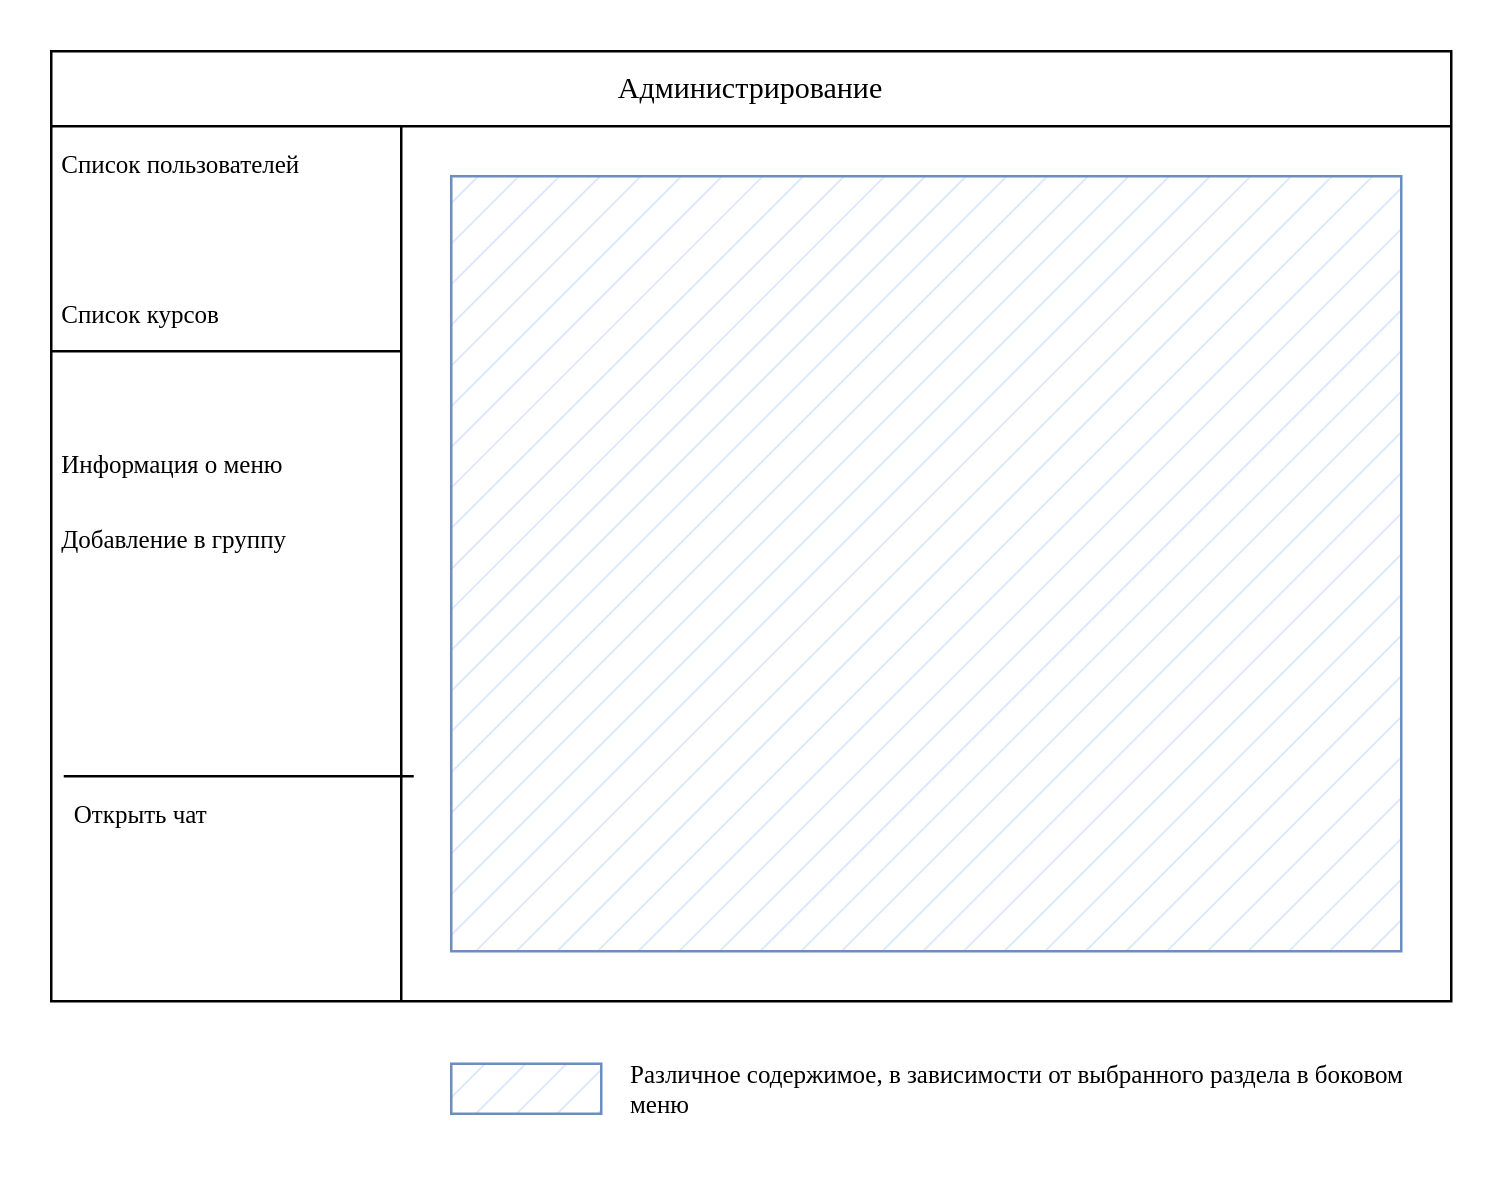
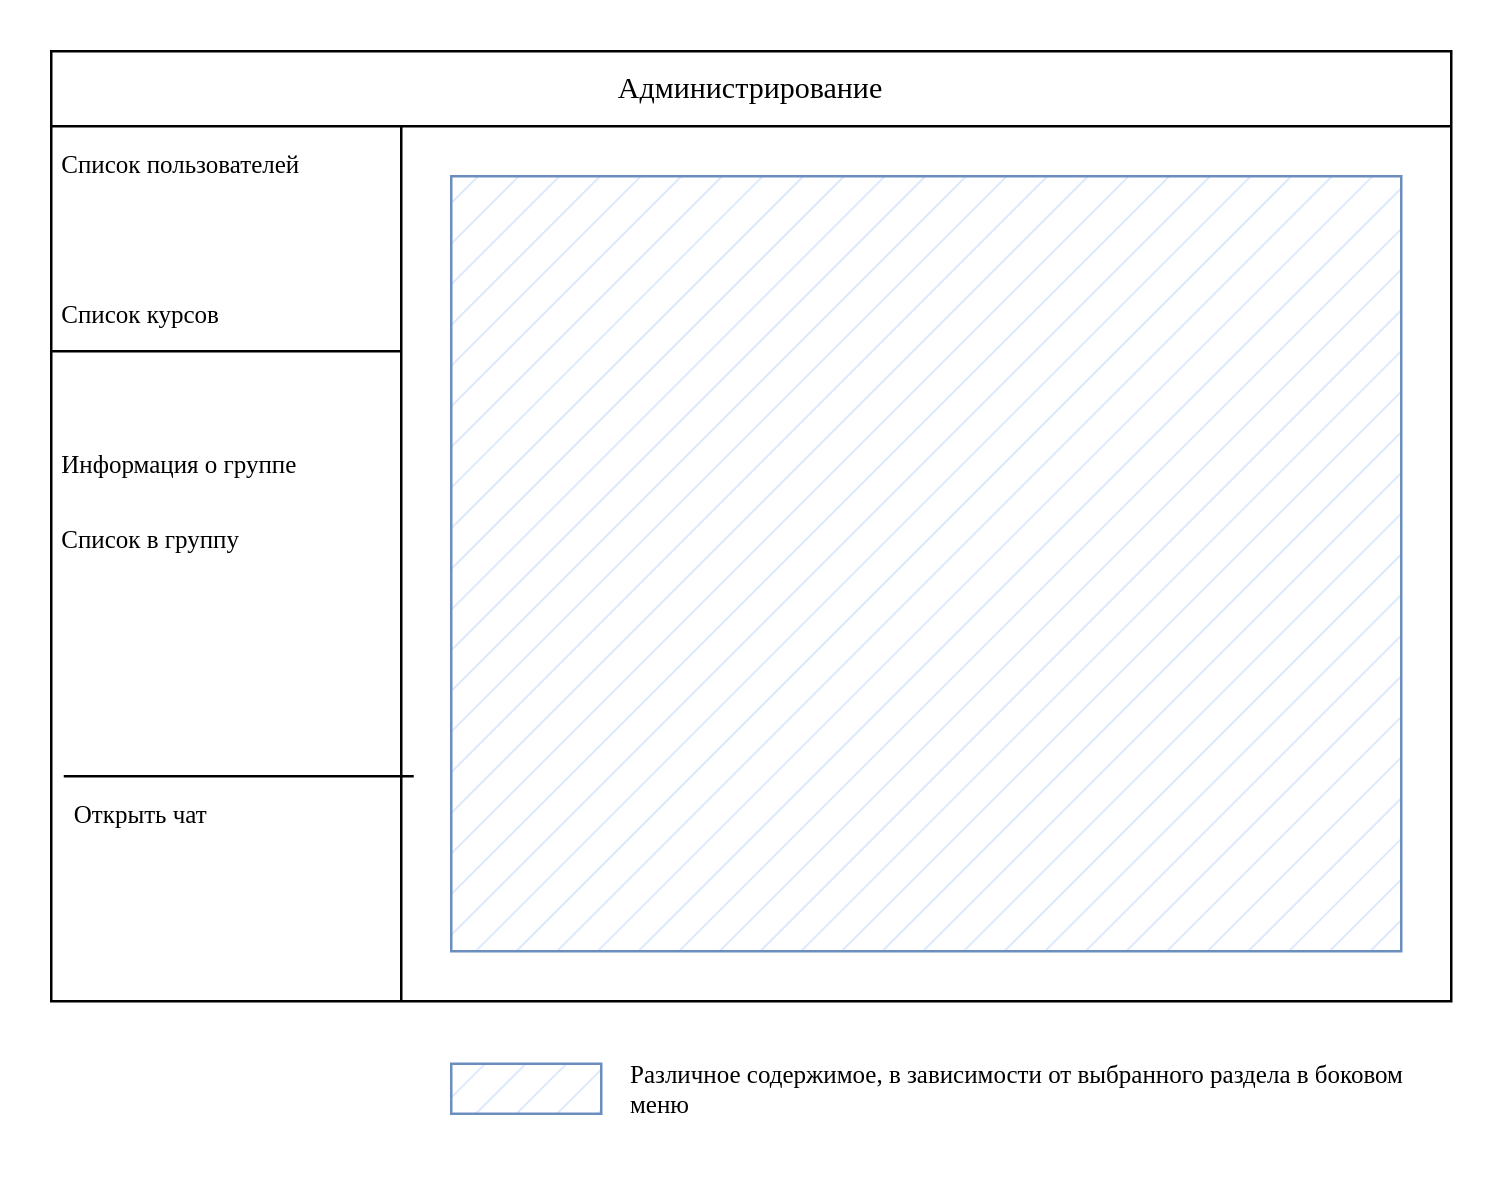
- <mxCell id="11" value="&amp;nbsp;Информация о меню" style="text;html=1;strokeColor=none;fillColor=none;align=left;verticalAlign=middle;whiteSpace=wrap;rounded=0;fontFamily=Ubuntu;fontSource=https%3A%2F%2Ffonts.googleapis.com%2Fcss%3Ffamily%3DUbuntu;fontSize=10;" parent="1" vertex="1"><mxGeometry x="20" y="170" width="140" height="30" as="geometry" /></mxCell>
+ <mxCell id="11" value="&amp;nbsp;Информация о группе" style="text;html=1;strokeColor=none;fillColor=none;align=left;verticalAlign=middle;whiteSpace=wrap;rounded=0;fontFamily=Ubuntu;fontSource=https%3A%2F%2Ffonts.googleapis.com%2Fcss%3Ffamily%3DUbuntu;fontSize=10;" parent="1" vertex="1"><mxGeometry x="20" y="170" width="140" height="30" as="geometry" /></mxCell>
- <mxCell id="10" value="&amp;nbsp;Добавление в группу" style="text;html=1;strokeColor=none;fillColor=none;align=left;verticalAlign=middle;whiteSpace=wrap;rounded=0;fontFamily=Ubuntu;fontSource=https%3A%2F%2Ffonts.googleapis.com%2Fcss%3Ffamily%3DUbuntu;fontSize=10;" parent="1" vertex="1"><mxGeometry x="20" y="200" width="140" height="30" as="geometry" /></mxCell>
+ <mxCell id="10" value="&amp;nbsp;Список в группу" style="text;html=1;strokeColor=none;fillColor=none;align=left;verticalAlign=middle;whiteSpace=wrap;rounded=0;fontFamily=Ubuntu;fontSource=https%3A%2F%2Ffonts.googleapis.com%2Fcss%3Ffamily%3DUbuntu;fontSize=10;" parent="1" vertex="1"><mxGeometry x="20" y="200" width="140" height="30" as="geometry" /></mxCell>
